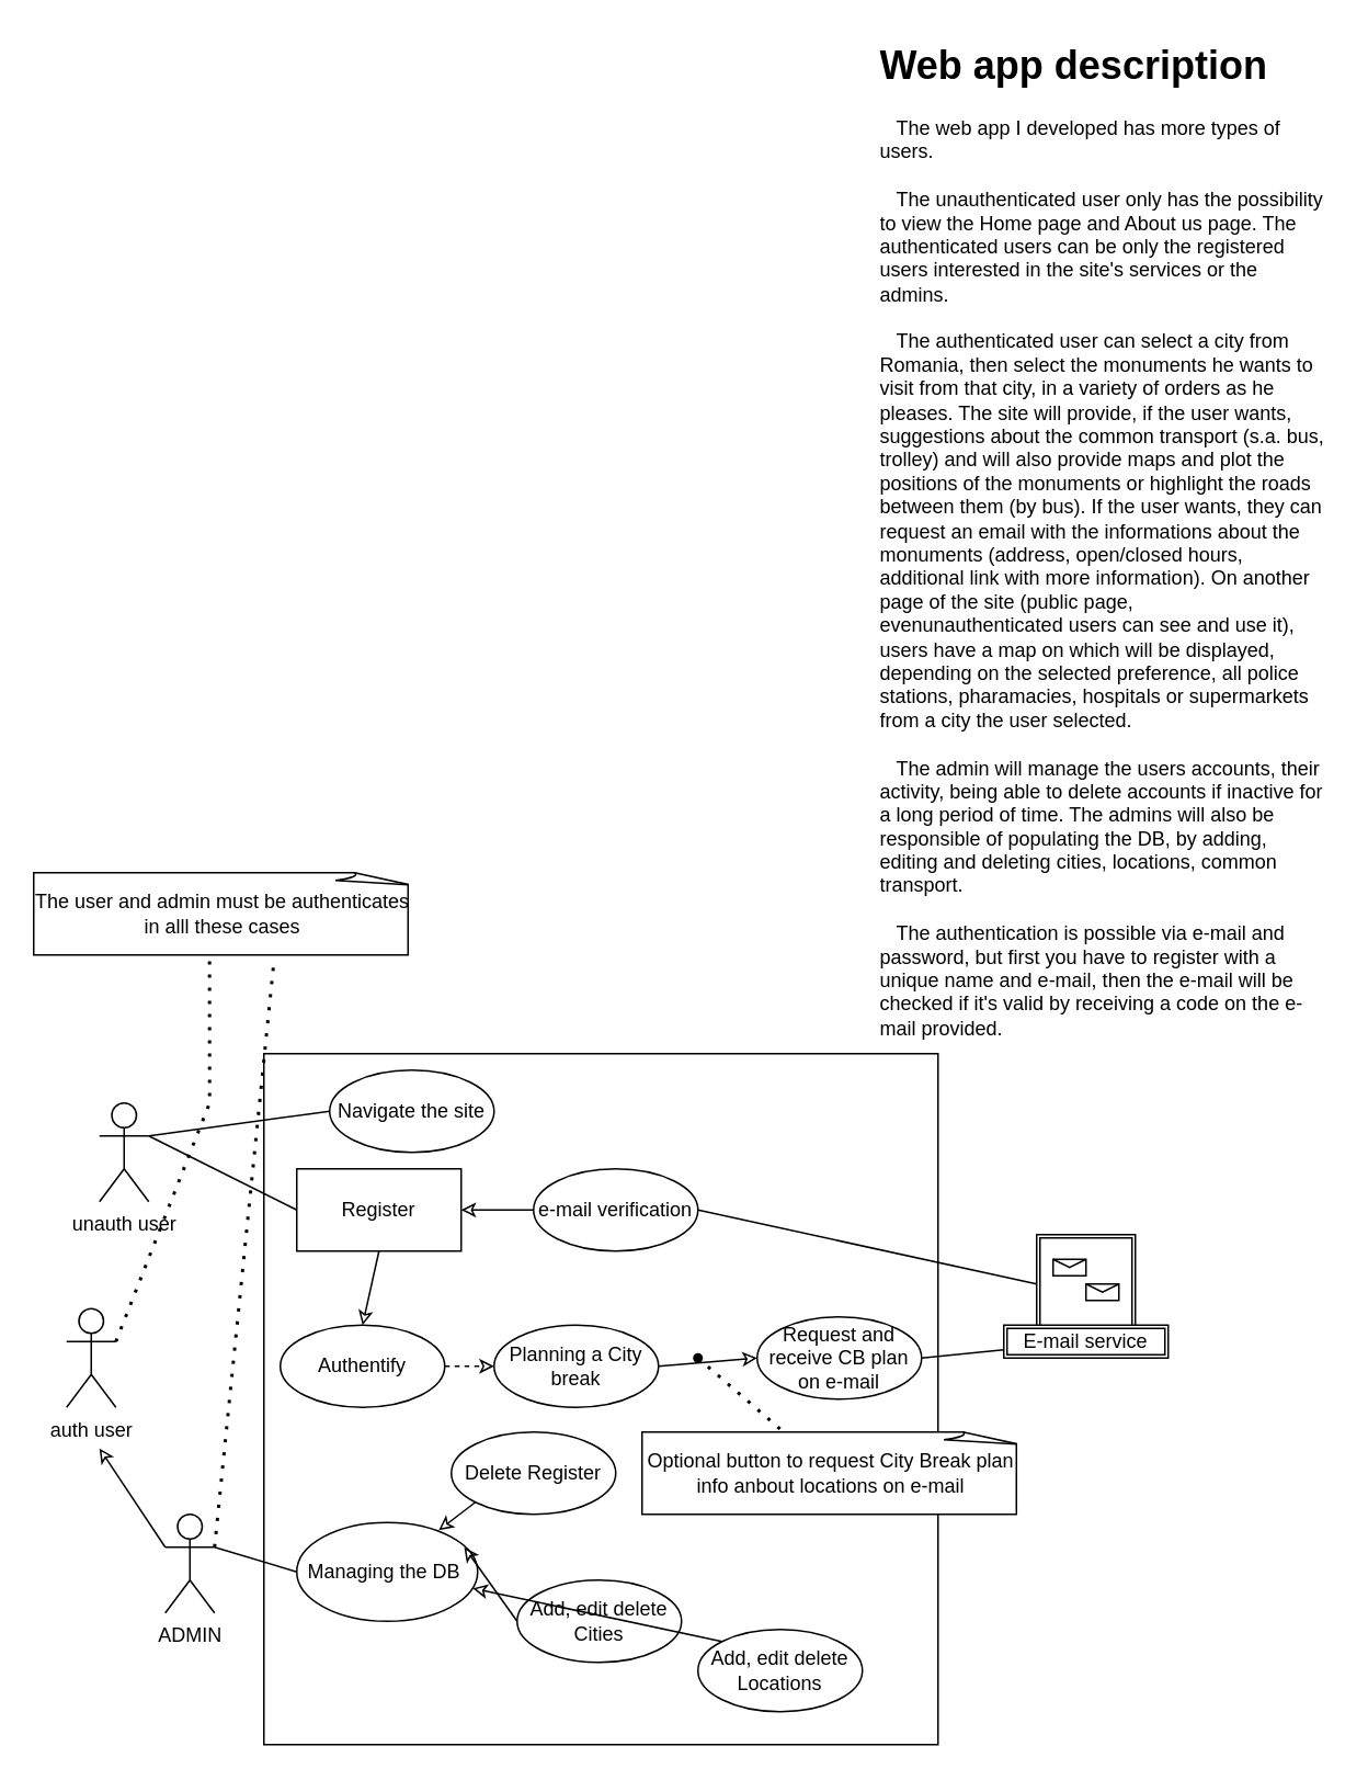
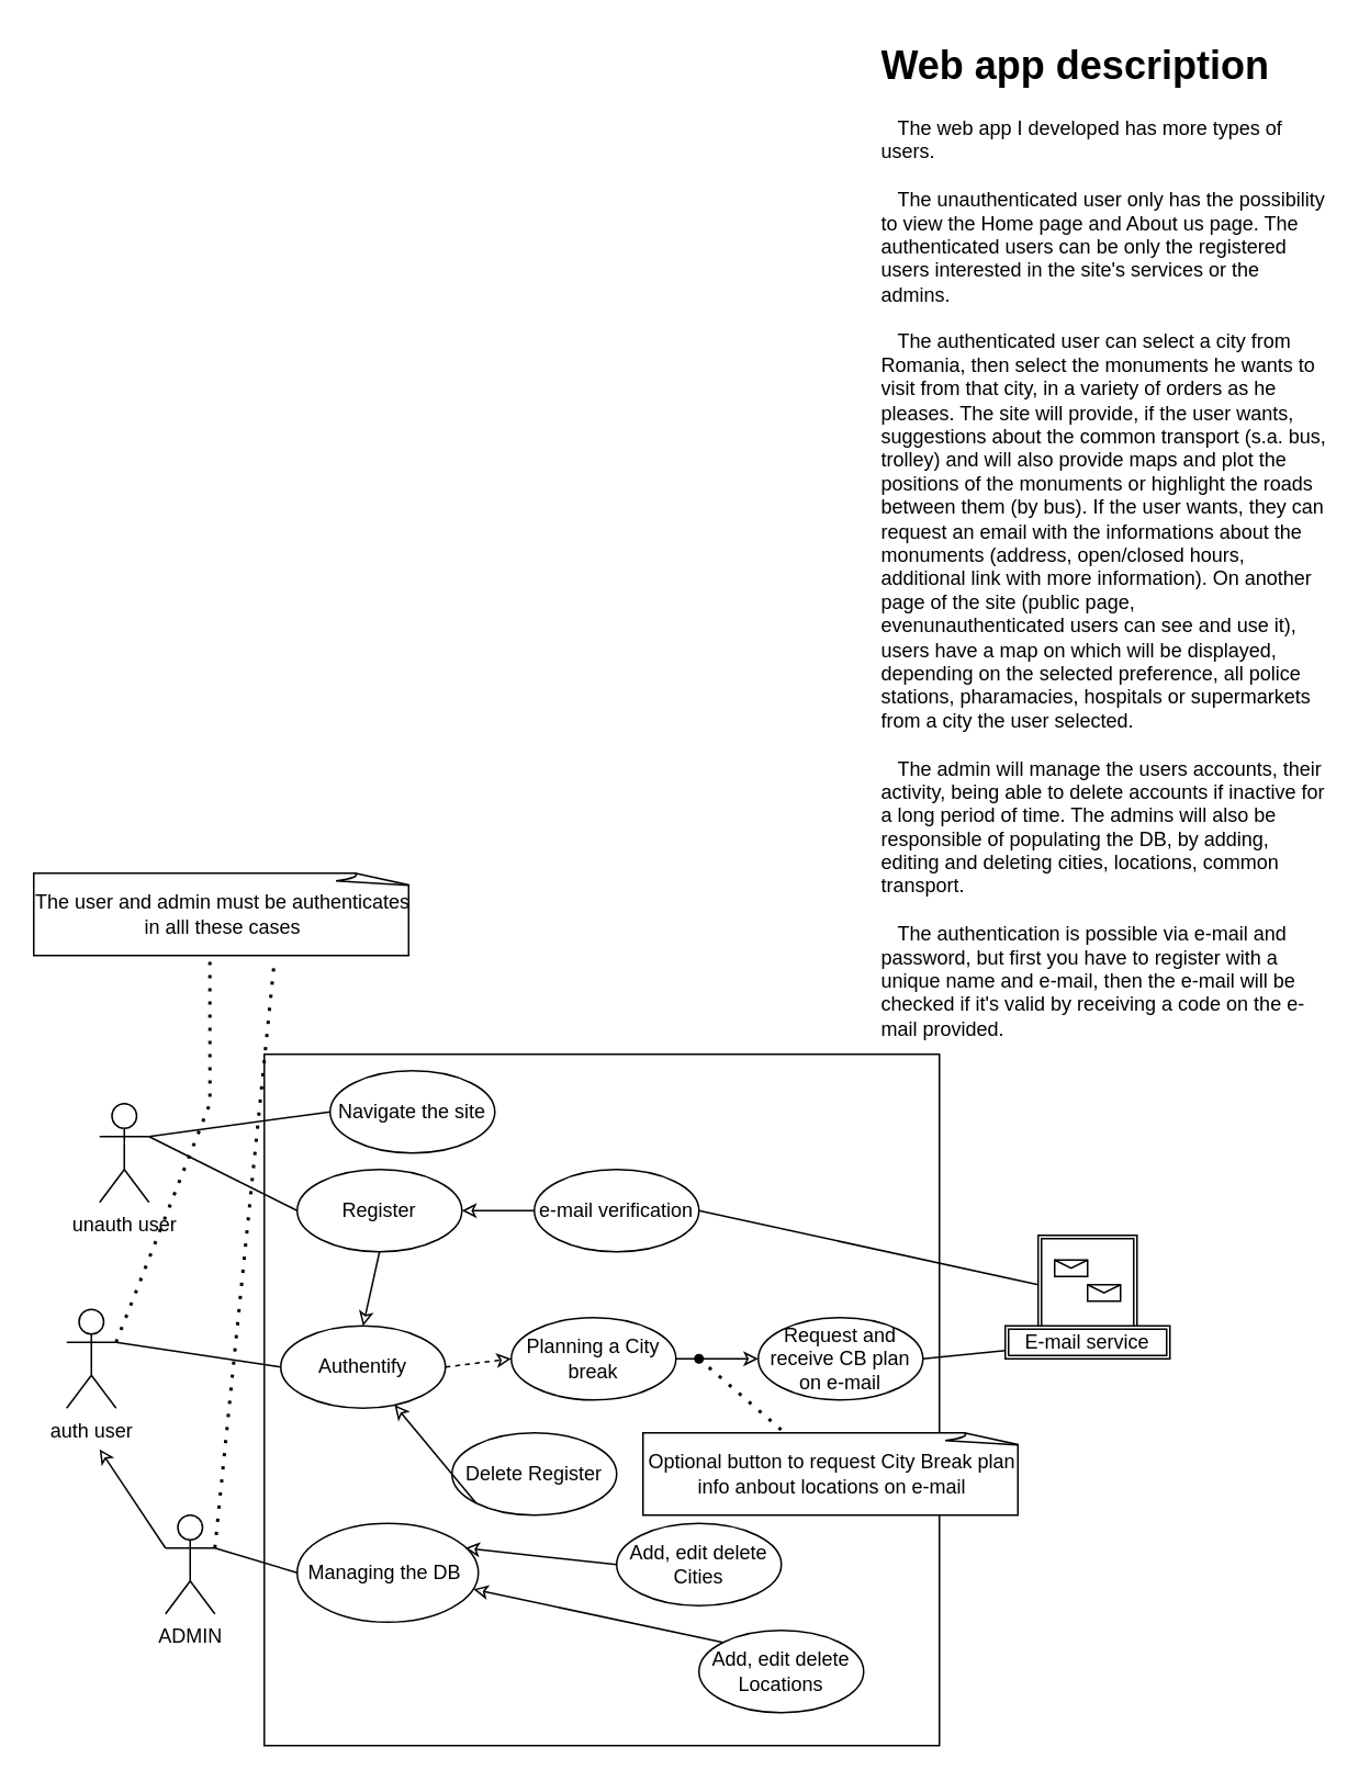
- <mxCell id="18" value="Register" style="whiteSpace=wrap;html=1;rounded=0;" vertex="1" parent="1"><mxGeometry x="180" y="710" width="100" height="50" as="geometry" /></mxCell>
+ <mxCell id="18" value="Register" style="ellipse;whiteSpace=wrap;html=1;" vertex="1" parent="1"><mxGeometry x="180" y="710" width="100" height="50" as="geometry" /></mxCell>
+ <mxCell id="17" value="" style="endArrow=none;html=1;rounded=0;exitX=1;exitY=0.333;exitDx=0;exitDy=0;exitPerimeter=0;entryX=0;entryY=0.5;entryDx=0;entryDy=0;" edge="1" parent="1" source="5" target="10"><mxGeometry width="50" height="50" relative="1" as="geometry"><mxPoint x="390" y="860" as="sourcePoint" /><mxPoint x="440" y="810" as="targetPoint" /></mxGeometry></mxCell>
- <mxCell id="11" value="Planning a City break" style="ellipse;whiteSpace=wrap;html=1;" vertex="1" parent="1"><mxGeometry x="300" y="805" width="100" height="50" as="geometry" /></mxCell>
+ <mxCell id="11" value="Planning a City break" style="ellipse;whiteSpace=wrap;html=1;" vertex="1" parent="1"><mxGeometry x="310" y="800" width="100" height="50" as="geometry" /></mxCell>
- <mxCell id="40" value="" style="endArrow=classic;html=1;rounded=0;endFill=0;exitX=0;exitY=1;exitDx=0;exitDy=0;entryX=0.785;entryY=0.078;entryDx=0;entryDy=0;entryPerimeter=0;" edge="1" parent="1" source="39" target="33"><mxGeometry width="50" height="50" relative="1" as="geometry"><mxPoint x="384" y="960" as="sourcePoint" /><mxPoint x="270" y="930" as="targetPoint" /></mxGeometry></mxCell>
+ <mxCell id="40" value="" style="endArrow=classic;html=1;rounded=0;endFill=0;exitX=0;exitY=1;exitDx=0;exitDy=0;" edge="1" parent="1" source="39" target="10"><mxGeometry width="50" height="50" relative="1" as="geometry"><mxPoint x="384" y="960" as="sourcePoint" /><mxPoint x="270" y="930" as="targetPoint" /></mxGeometry></mxCell>
- <mxCell id="34" value="Add, edit delete Cities" style="ellipse;whiteSpace=wrap;html=1;" vertex="1" parent="1"><mxGeometry x="314" y="960" width="100" height="50" as="geometry" /></mxCell>
+ <mxCell id="34" value="Add, edit delete Cities" style="ellipse;whiteSpace=wrap;html=1;" vertex="1" parent="1"><mxGeometry x="374" y="925" width="100" height="50" as="geometry" /></mxCell>
